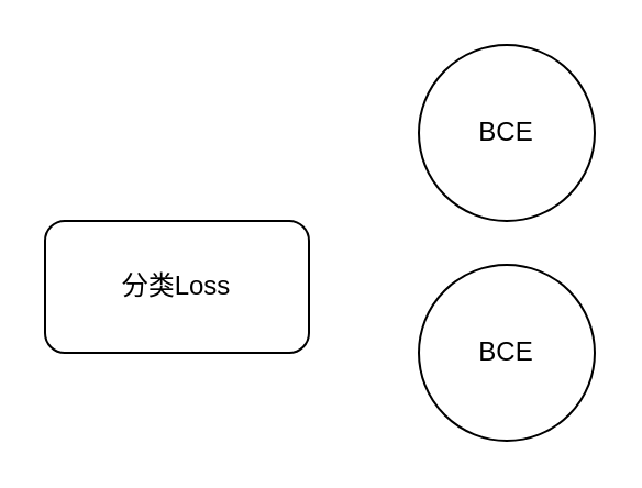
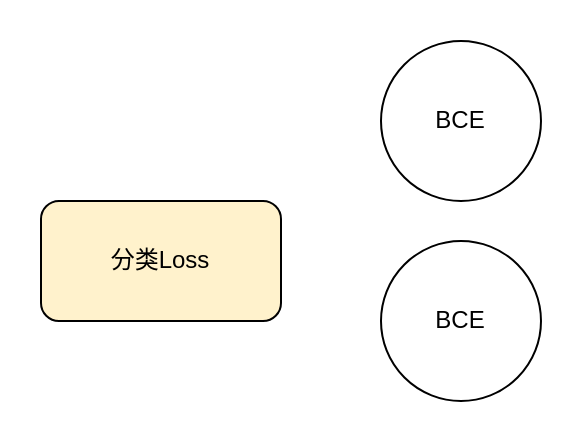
- <mxCell id="2" value="&lt;span&gt;分类Loss&lt;/span&gt;" style="rounded=1;whiteSpace=wrap;html=1;" vertex="1" parent="1"><mxGeometry x="20" y="100" width="120" height="60" as="geometry" /></mxCell>
+ <mxCell id="2" value="&lt;span&gt;分类Loss&lt;/span&gt;" style="rounded=1;whiteSpace=wrap;html=1;fillColor=#fff2cc;" vertex="1" parent="1"><mxGeometry x="20" y="100" width="120" height="60" as="geometry" /></mxCell>
